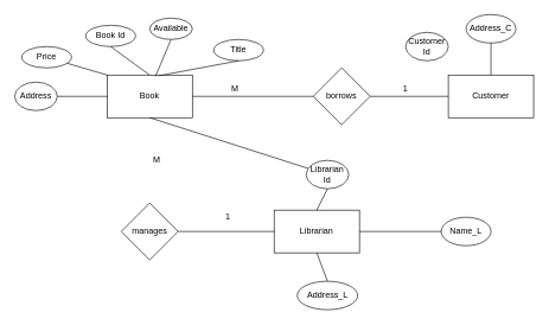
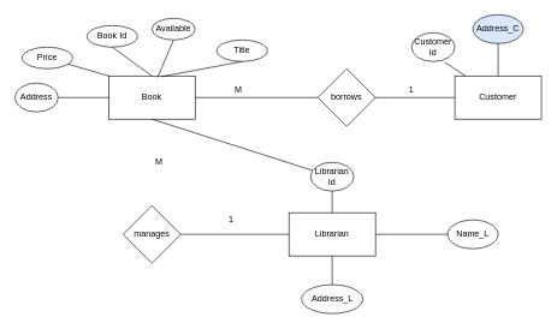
- <mxCell id="26" value="Address_C" style="ellipse;whiteSpace=wrap;html=1;" vertex="1" parent="1"><mxGeometry x="655" y="20" width="70" height="40" as="geometry" /></mxCell>
+ <mxCell id="26" value="Address_C" style="ellipse;whiteSpace=wrap;html=1;fillColor=#dae8fc;" vertex="1" parent="1"><mxGeometry x="655" y="20" width="70" height="40" as="geometry" /></mxCell>
+ <mxCell id="27" value="" style="endArrow=none;html=1;exitX=0.767;exitY=1.025;exitDx=0;exitDy=0;exitPerimeter=0;" edge="1" parent="1" source="19" target="3"><mxGeometry width="50" height="50" relative="1" as="geometry"><mxPoint x="620" y="125" as="sourcePoint" /><mxPoint x="670" y="75" as="targetPoint" /></mxGeometry></mxCell>
- <mxCell id="4" value="Librarian" style="rounded=0;whiteSpace=wrap;html=1;" vertex="1" parent="1"><mxGeometry x="385" y="295" width="120" height="60" as="geometry" /></mxCell>
+ <mxCell id="4" value="Librarian" style="rounded=0;whiteSpace=wrap;html=1;" vertex="1" parent="1"><mxGeometry x="400" y="295" width="120" height="60" as="geometry" /></mxCell>
